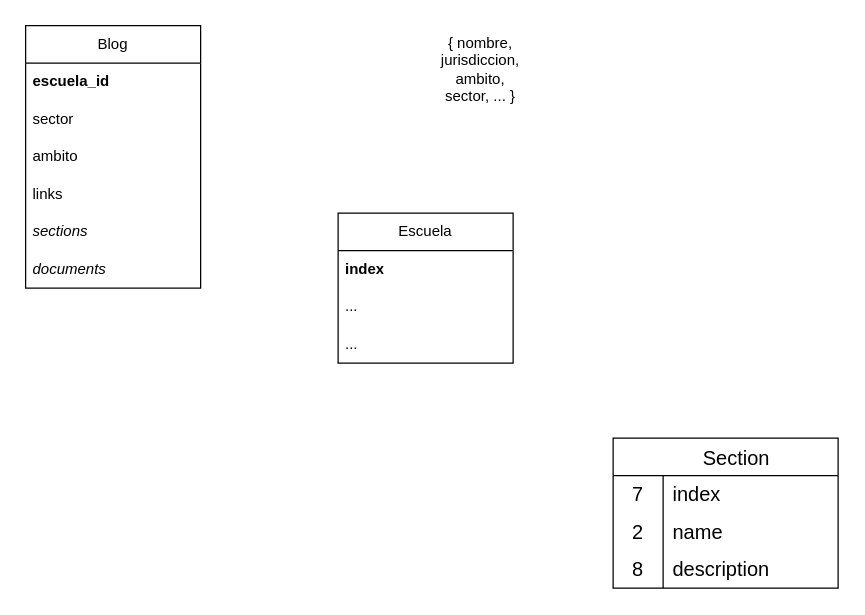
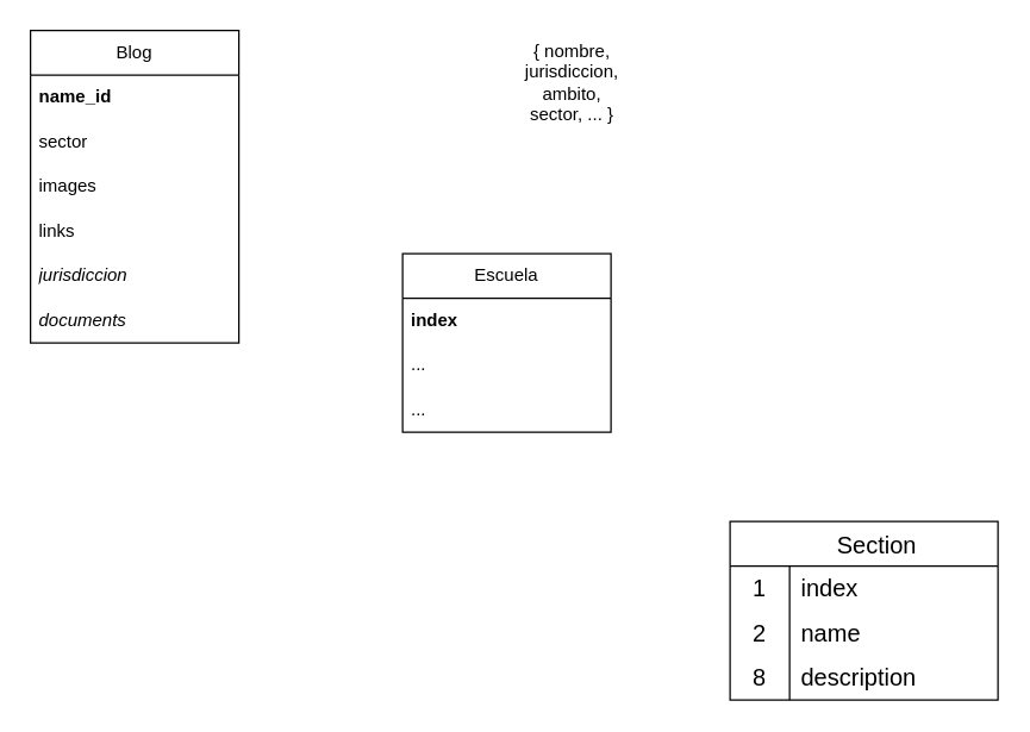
- <mxCell id="3" value="&lt;div&gt;escuela_id&lt;/div&gt;" style="text;strokeColor=none;fillColor=none;align=left;verticalAlign=middle;spacingLeft=4;spacingRight=4;overflow=hidden;points=[[0,0.5],[1,0.5]];portConstraint=eastwest;rotatable=0;whiteSpace=wrap;html=1;fontStyle=1" vertex="1" parent="2"><mxGeometry y="30" width="140" height="30" as="geometry" /></mxCell>
+ <mxCell id="3" value="&lt;div&gt;name_id&lt;/div&gt;" style="text;strokeColor=none;fillColor=none;align=left;verticalAlign=middle;spacingLeft=4;spacingRight=4;overflow=hidden;points=[[0,0.5],[1,0.5]];portConstraint=eastwest;rotatable=0;whiteSpace=wrap;html=1;fontStyle=1" vertex="1" parent="2"><mxGeometry y="30" width="140" height="30" as="geometry" /></mxCell>
- <mxCell id="5" value="&lt;div&gt;ambito&lt;/div&gt;" style="text;strokeColor=none;fillColor=none;align=left;verticalAlign=middle;spacingLeft=4;spacingRight=4;overflow=hidden;points=[[0,0.5],[1,0.5]];portConstraint=eastwest;rotatable=0;whiteSpace=wrap;html=1;" vertex="1" parent="2"><mxGeometry y="90" width="140" height="30" as="geometry" /></mxCell>
+ <mxCell id="5" value="&lt;div&gt;images&lt;/div&gt;" style="text;strokeColor=none;fillColor=none;align=left;verticalAlign=middle;spacingLeft=4;spacingRight=4;overflow=hidden;points=[[0,0.5],[1,0.5]];portConstraint=eastwest;rotatable=0;whiteSpace=wrap;html=1;" vertex="1" parent="2"><mxGeometry y="90" width="140" height="30" as="geometry" /></mxCell>
- <mxCell id="7" value="sections" style="text;strokeColor=none;fillColor=none;align=left;verticalAlign=middle;spacingLeft=4;spacingRight=4;overflow=hidden;points=[[0,0.5],[1,0.5]];portConstraint=eastwest;rotatable=0;whiteSpace=wrap;html=1;fontStyle=2" vertex="1" parent="2"><mxGeometry y="150" width="140" height="30" as="geometry" /></mxCell>
+ <mxCell id="7" value="jurisdiccion" style="text;strokeColor=none;fillColor=none;align=left;verticalAlign=middle;spacingLeft=4;spacingRight=4;overflow=hidden;points=[[0,0.5],[1,0.5]];portConstraint=eastwest;rotatable=0;whiteSpace=wrap;html=1;fontStyle=2" vertex="1" parent="2"><mxGeometry y="150" width="140" height="30" as="geometry" /></mxCell>
- <mxCell id="16" value="7" style="shape=partialRectangle;html=1;whiteSpace=wrap;connectable=0;fillColor=none;top=0;left=0;bottom=0;right=0;overflow=hidden;pointerEvents=1;strokeColor=inherit;fontSize=16;" vertex="1" parent="15"><mxGeometry width="40" height="30" as="geometry"><mxRectangle width="40" height="30" as="alternateBounds" /></mxGeometry></mxCell>
+ <mxCell id="16" value="1" style="shape=partialRectangle;html=1;whiteSpace=wrap;connectable=0;fillColor=none;top=0;left=0;bottom=0;right=0;overflow=hidden;pointerEvents=1;strokeColor=inherit;fontSize=16;" vertex="1" parent="15"><mxGeometry width="40" height="30" as="geometry"><mxRectangle width="40" height="30" as="alternateBounds" /></mxGeometry></mxCell>
